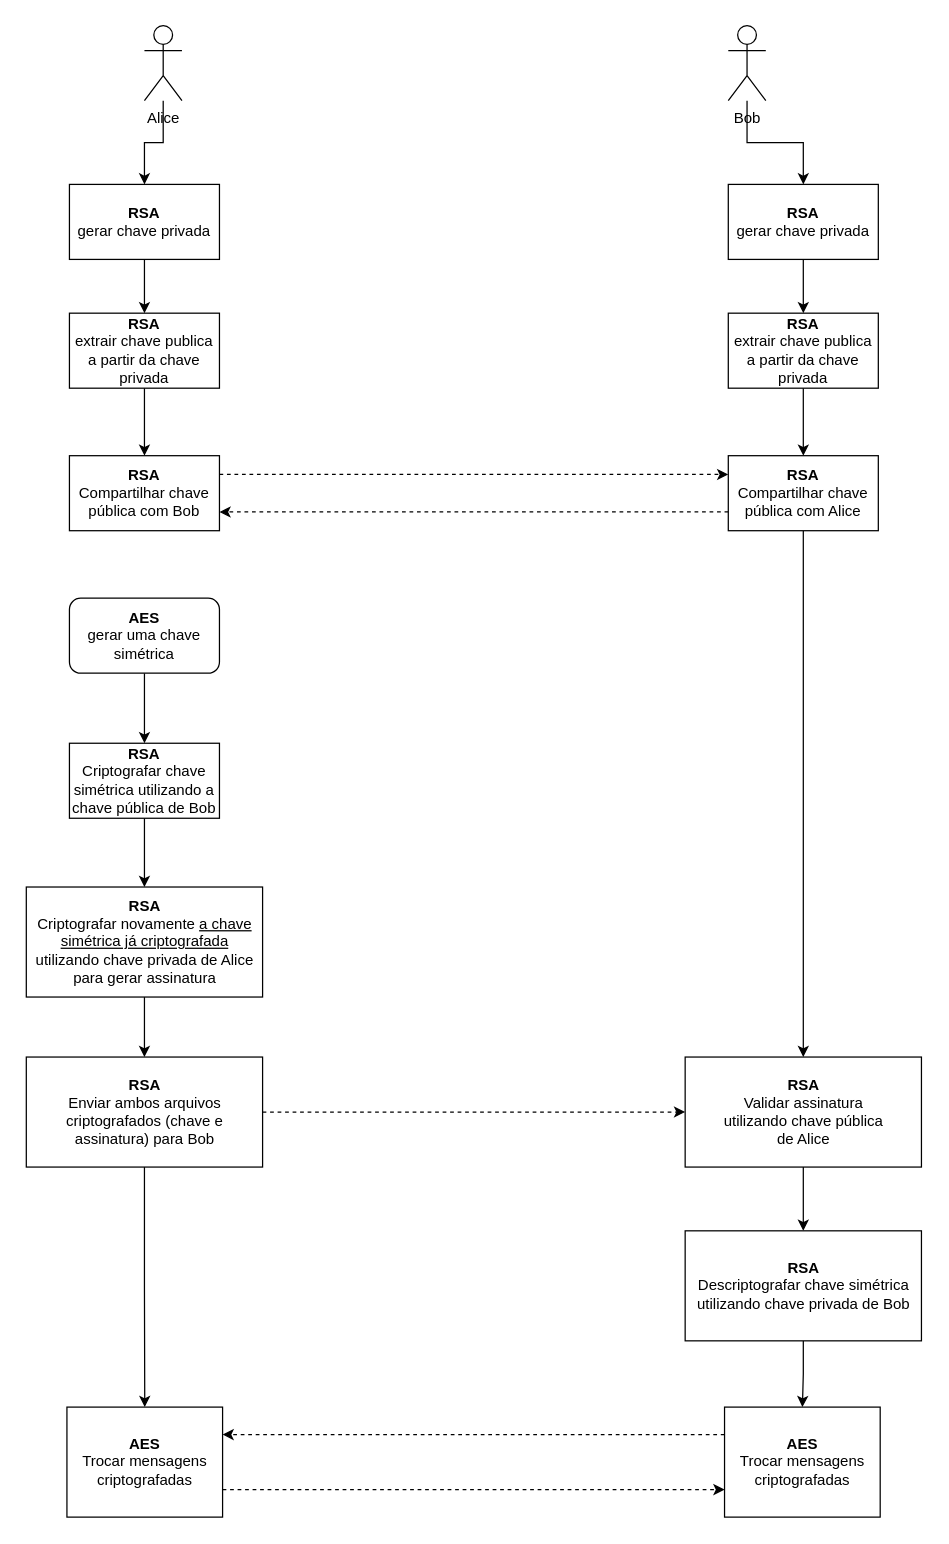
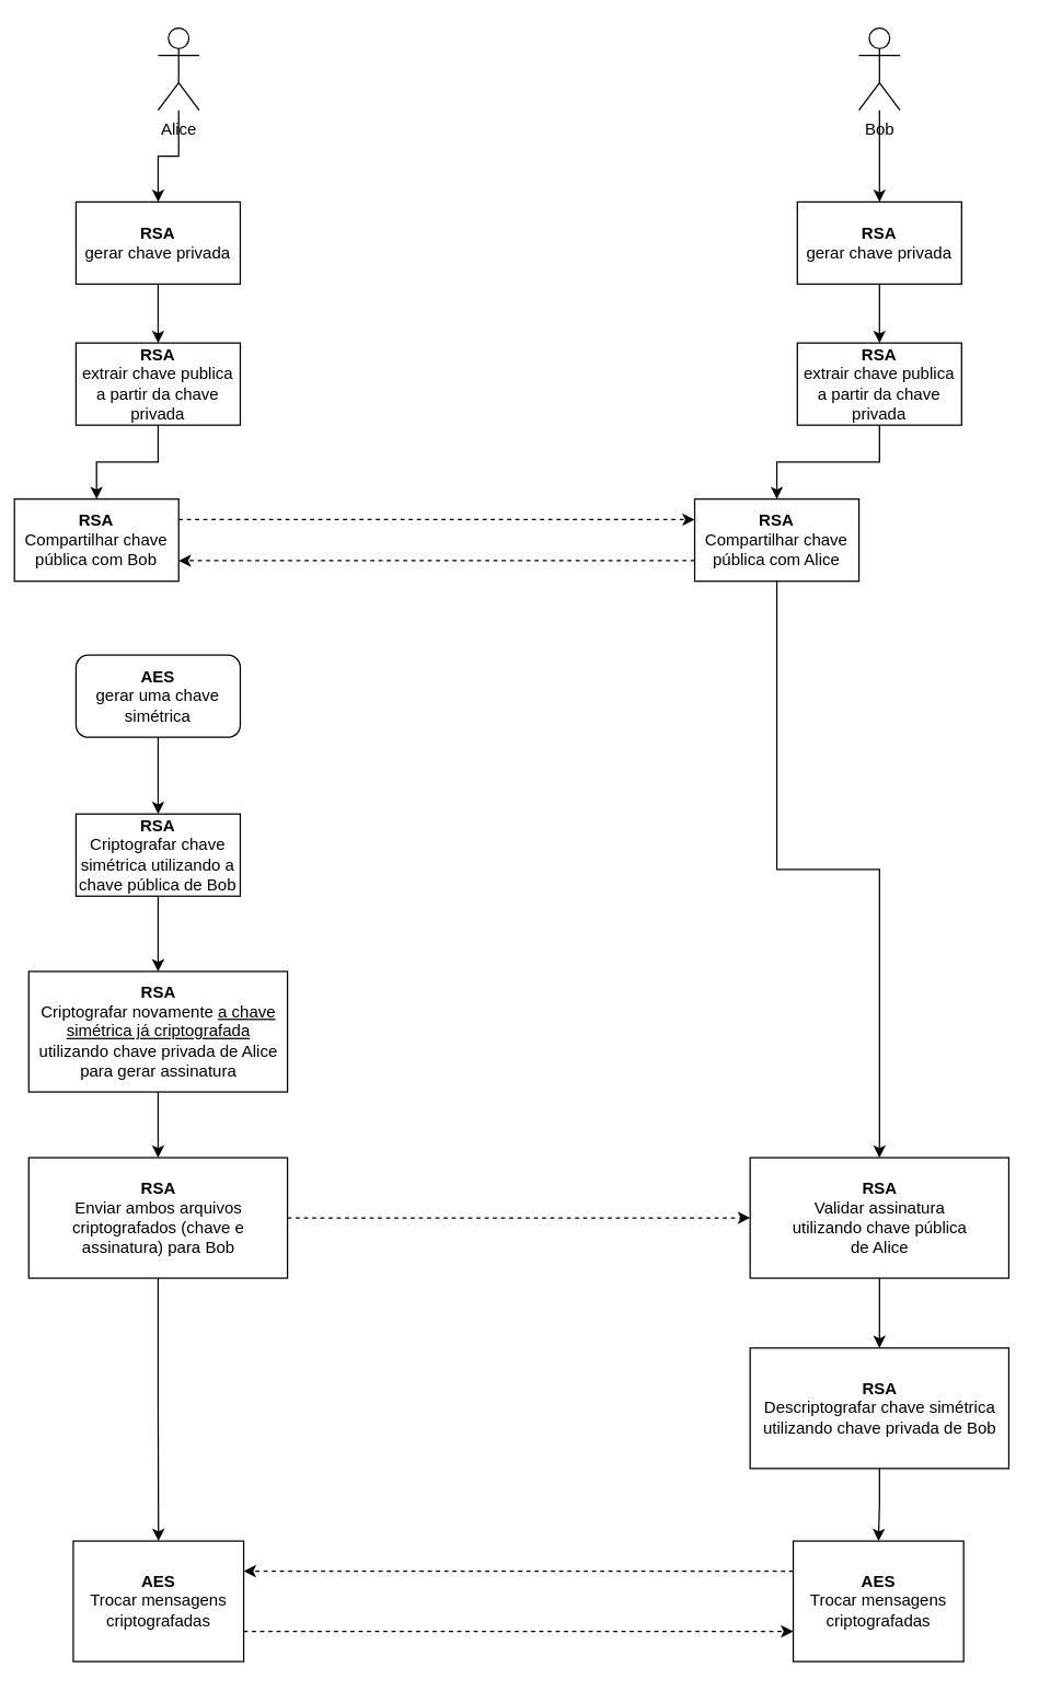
- <mxCell id="9" value="Bob" style="shape=umlActor;verticalLabelPosition=bottom;verticalAlign=top;html=1;outlineConnect=0;" parent="1" vertex="1"><mxGeometry x="582" y="20" width="30" height="60" as="geometry" /></mxCell>
+ <mxCell id="9" value="Bob" style="shape=umlActor;verticalLabelPosition=bottom;verticalAlign=top;html=1;outlineConnect=0;" parent="1" vertex="1"><mxGeometry x="627" y="20" width="30" height="60" as="geometry" /></mxCell>
- <mxCell id="15" value="&lt;b&gt;RSA&lt;/b&gt;&lt;br&gt;Compartilhar chave pública com Bob" style="rounded=0;whiteSpace=wrap;html=1;" parent="1" vertex="1"><mxGeometry x="55" y="364" width="120" height="60" as="geometry" /></mxCell>
+ <mxCell id="15" value="&lt;b&gt;RSA&lt;/b&gt;&lt;br&gt;Compartilhar chave pública com Bob" style="rounded=0;whiteSpace=wrap;html=1;" parent="1" vertex="1"><mxGeometry x="10" y="364" width="120" height="60" as="geometry" /></mxCell>
- <mxCell id="18" value="&lt;b&gt;RSA&lt;/b&gt;&lt;br&gt;Compartilhar chave pública com Alice" style="rounded=0;whiteSpace=wrap;html=1;" parent="1" vertex="1"><mxGeometry x="582" y="364" width="120" height="60" as="geometry" /></mxCell>
+ <mxCell id="18" value="&lt;b&gt;RSA&lt;/b&gt;&lt;br&gt;Compartilhar chave pública com Alice" style="rounded=0;whiteSpace=wrap;html=1;" parent="1" vertex="1"><mxGeometry x="507" y="364" width="120" height="60" as="geometry" /></mxCell>
